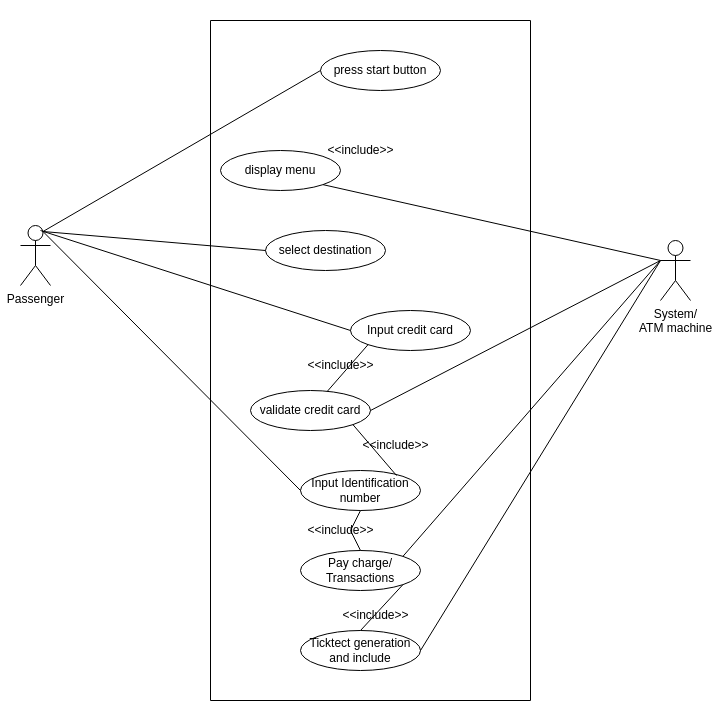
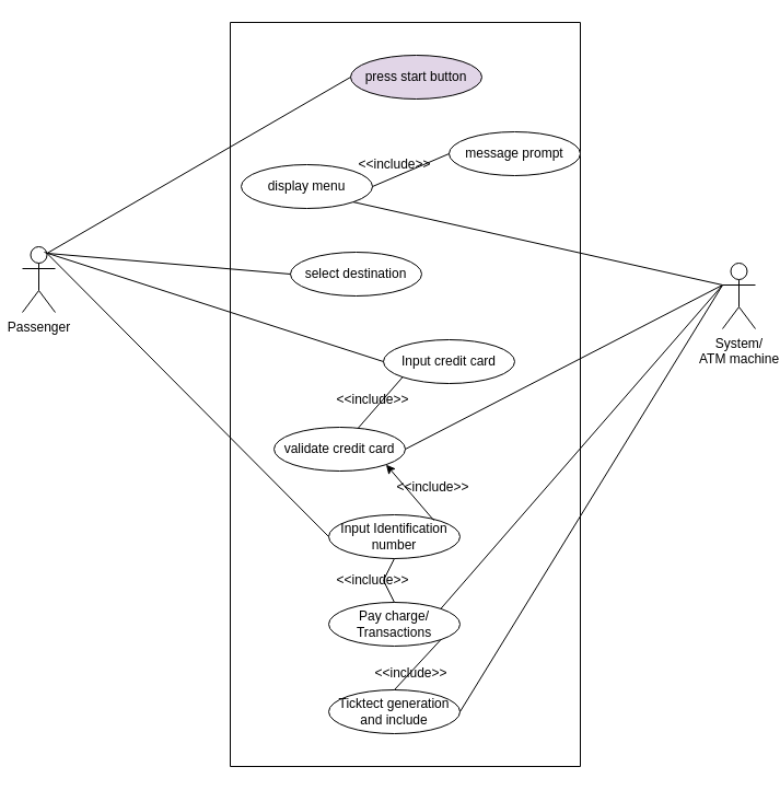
- <mxCell id="3" value="press start button" style="ellipse;whiteSpace=wrap;html=1;" vertex="1" parent="2"><mxGeometry x="110" y="30" width="120" height="40" as="geometry" /></mxCell>
+ <mxCell id="3" value="press start button" style="ellipse;whiteSpace=wrap;html=1;fillColor=#e1d5e7;" vertex="1" parent="2"><mxGeometry x="110" y="30" width="120" height="40" as="geometry" /></mxCell>
+ <mxCell id="4" value="message prompt" style="ellipse;whiteSpace=wrap;html=1;" vertex="1" parent="2"><mxGeometry x="200" y="100" width="120" height="40" as="geometry" /></mxCell>
+ <mxCell id="8" value="" style="endArrow=none;html=1;rounded=0;entryX=0;entryY=0.5;entryDx=0;entryDy=0;exitX=1;exitY=0.5;exitDx=0;exitDy=0;" edge="1" parent="2" source="5" target="4"><mxGeometry width="50" height="50" relative="1" as="geometry"><mxPoint x="130" y="200" as="sourcePoint" /><mxPoint x="180" y="150" as="targetPoint" /></mxGeometry></mxCell>
- <mxCell id="14" value="" style="endArrow=none;html=1;rounded=0;entryX=1;entryY=1;entryDx=0;entryDy=0;exitX=0.8;exitY=0.125;exitDx=0;exitDy=0;exitPerimeter=0;" edge="1" parent="2" source="7" target="9"><mxGeometry width="50" height="50" relative="1" as="geometry"><mxPoint x="240" y="440" as="sourcePoint" /><mxPoint x="290" y="390" as="targetPoint" /></mxGeometry></mxCell>
+ <mxCell id="14" value="" style="endArrow=classic;html=1;rounded=0;entryX=1;entryY=1;entryDx=0;entryDy=0;exitX=0.8;exitY=0.125;exitDx=0;exitDy=0;exitPerimeter=0;" edge="1" parent="2" source="7" target="9"><mxGeometry width="50" height="50" relative="1" as="geometry"><mxPoint x="240" y="440" as="sourcePoint" /><mxPoint x="290" y="390" as="targetPoint" /></mxGeometry></mxCell>
